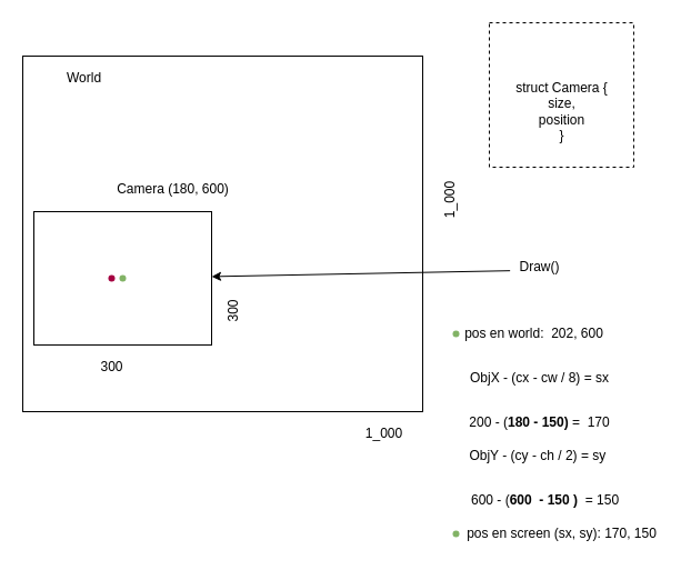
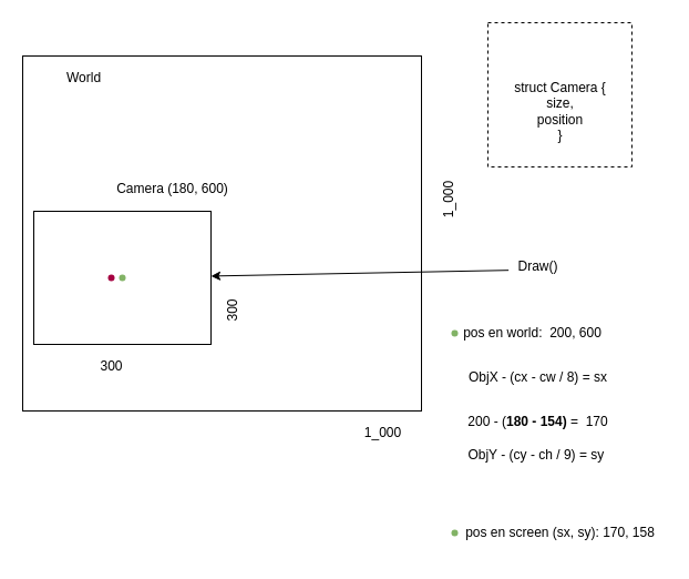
- <mxCell id="11" value="pos en world:&amp;nbsp; 202, 600" style="text;html=1;align=center;verticalAlign=middle;resizable=0;points=[];autosize=1;strokeColor=none;fillColor=none;" parent="1" vertex="1"><mxGeometry x="410" y="290" width="140" height="20" as="geometry" /></mxCell>
+ <mxCell id="11" value="pos en world:&amp;nbsp; 200, 600" style="text;html=1;align=center;verticalAlign=middle;resizable=0;points=[];autosize=1;strokeColor=none;fillColor=none;" parent="1" vertex="1"><mxGeometry x="410" y="290" width="140" height="20" as="geometry" /></mxCell>
- <mxCell id="14" value="200 - (&lt;b&gt;180 - 150)&lt;/b&gt;&amp;nbsp;=&amp;nbsp; 170" style="text;html=1;align=center;verticalAlign=middle;resizable=0;points=[];autosize=1;strokeColor=none;fillColor=none;" parent="1" vertex="1"><mxGeometry x="415" y="370" width="140" height="20" as="geometry" /></mxCell>
+ <mxCell id="14" value="200 - (&lt;b&gt;180 - 154)&lt;/b&gt;&amp;nbsp;=&amp;nbsp; 170" style="text;html=1;align=center;verticalAlign=middle;resizable=0;points=[];autosize=1;strokeColor=none;fillColor=none;" parent="1" vertex="1"><mxGeometry x="415" y="370" width="140" height="20" as="geometry" /></mxCell>
- <mxCell id="15" value="ObjY - (cy - ch / 2) = sy&amp;nbsp;" style="text;html=1;align=center;verticalAlign=middle;resizable=0;points=[];autosize=1;strokeColor=none;fillColor=none;" parent="1" vertex="1"><mxGeometry x="415" y="400" width="140" height="20" as="geometry" /></mxCell>
+ <mxCell id="15" value="ObjY - (cy - ch / 9) = sy&amp;nbsp;" style="text;html=1;align=center;verticalAlign=middle;resizable=0;points=[];autosize=1;strokeColor=none;fillColor=none;" parent="1" vertex="1"><mxGeometry x="415" y="400" width="140" height="20" as="geometry" /></mxCell>
- <mxCell id="16" value="600 - (&lt;b&gt;600&amp;nbsp; - 150 )&amp;nbsp;&lt;/b&gt; = 150" style="text;html=1;align=center;verticalAlign=middle;resizable=0;points=[];autosize=1;strokeColor=none;fillColor=none;" parent="1" vertex="1"><mxGeometry x="415" y="440" width="150" height="20" as="geometry" /></mxCell>
- <mxCell id="12" value="pos en screen (sx, sy): 170, 150" style="text;html=1;align=center;verticalAlign=middle;resizable=0;points=[];autosize=1;strokeColor=none;fillColor=none;" parent="1" vertex="1"><mxGeometry x="410" y="470" width="190" height="20" as="geometry" /></mxCell>
+ <mxCell id="12" value="pos en screen (sx, sy): 170, 158" style="text;html=1;align=center;verticalAlign=middle;resizable=0;points=[];autosize=1;strokeColor=none;fillColor=none;" parent="1" vertex="1"><mxGeometry x="410" y="470" width="190" height="20" as="geometry" /></mxCell>
